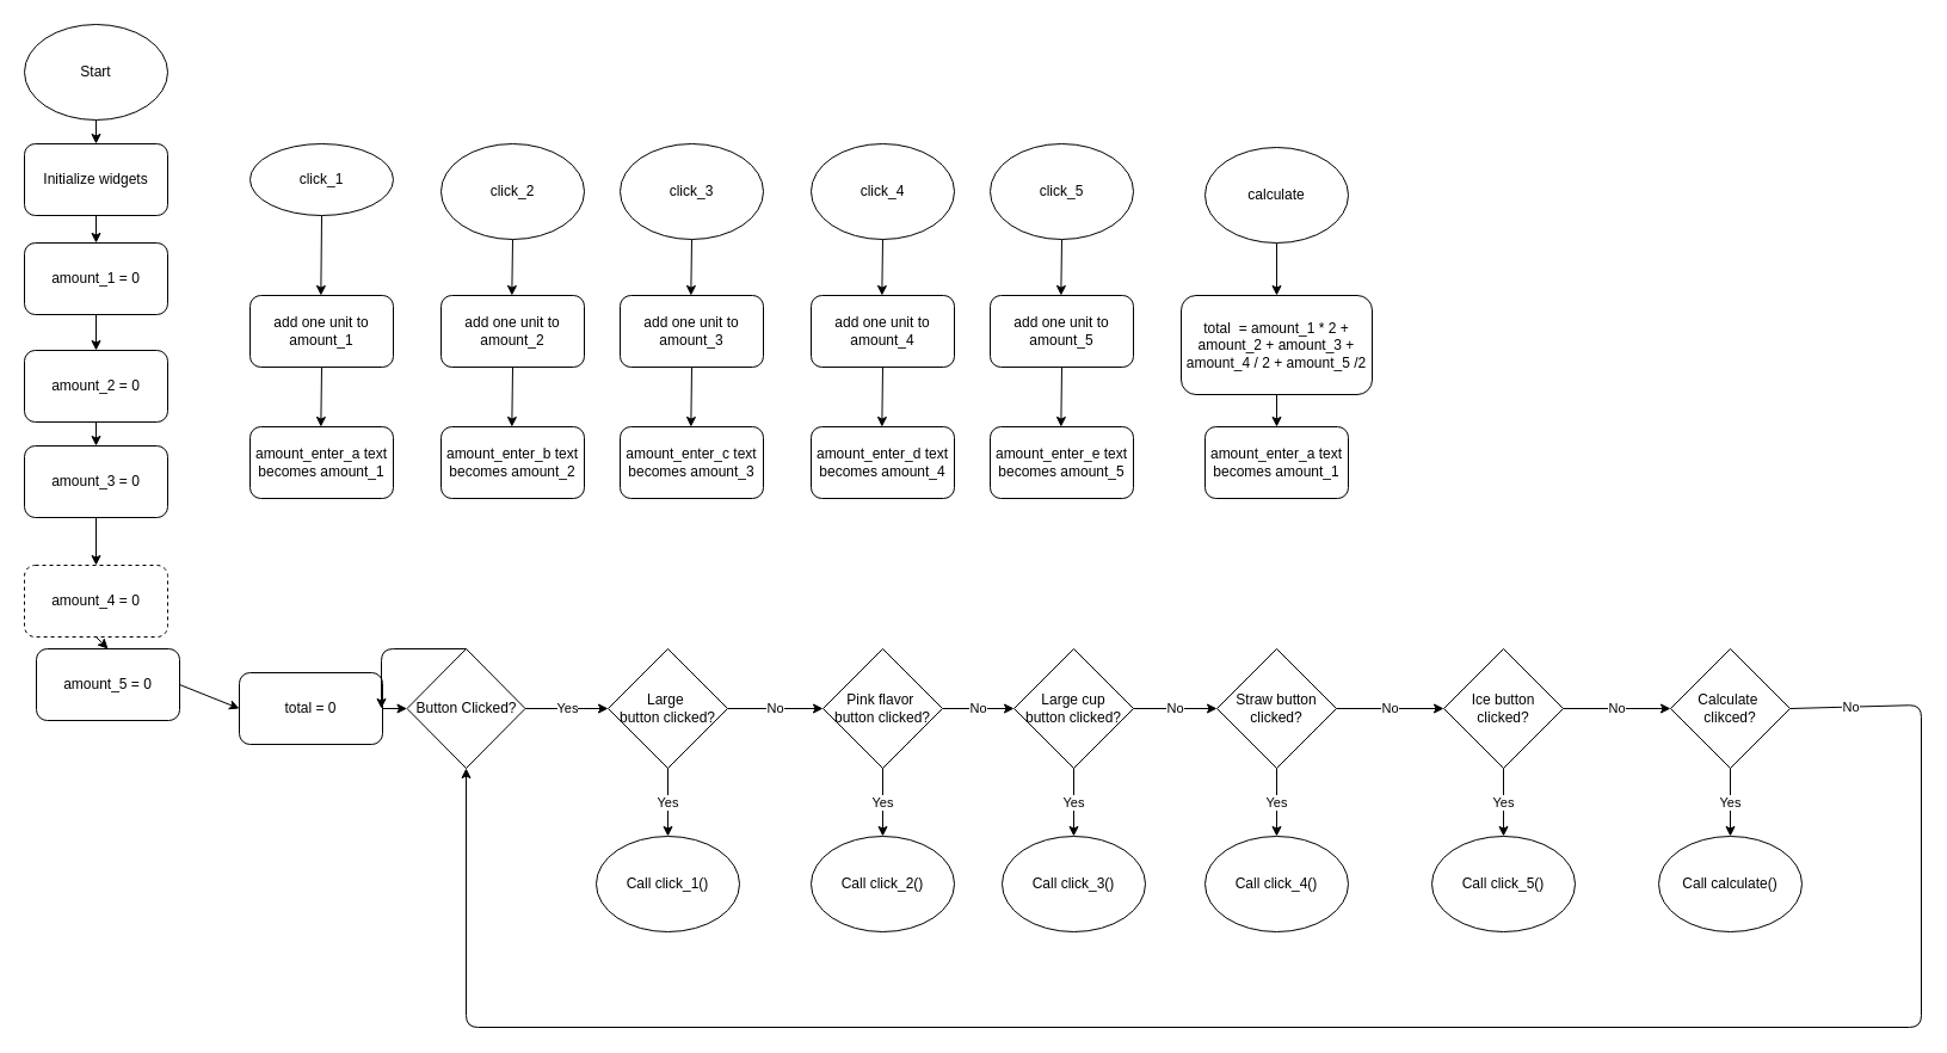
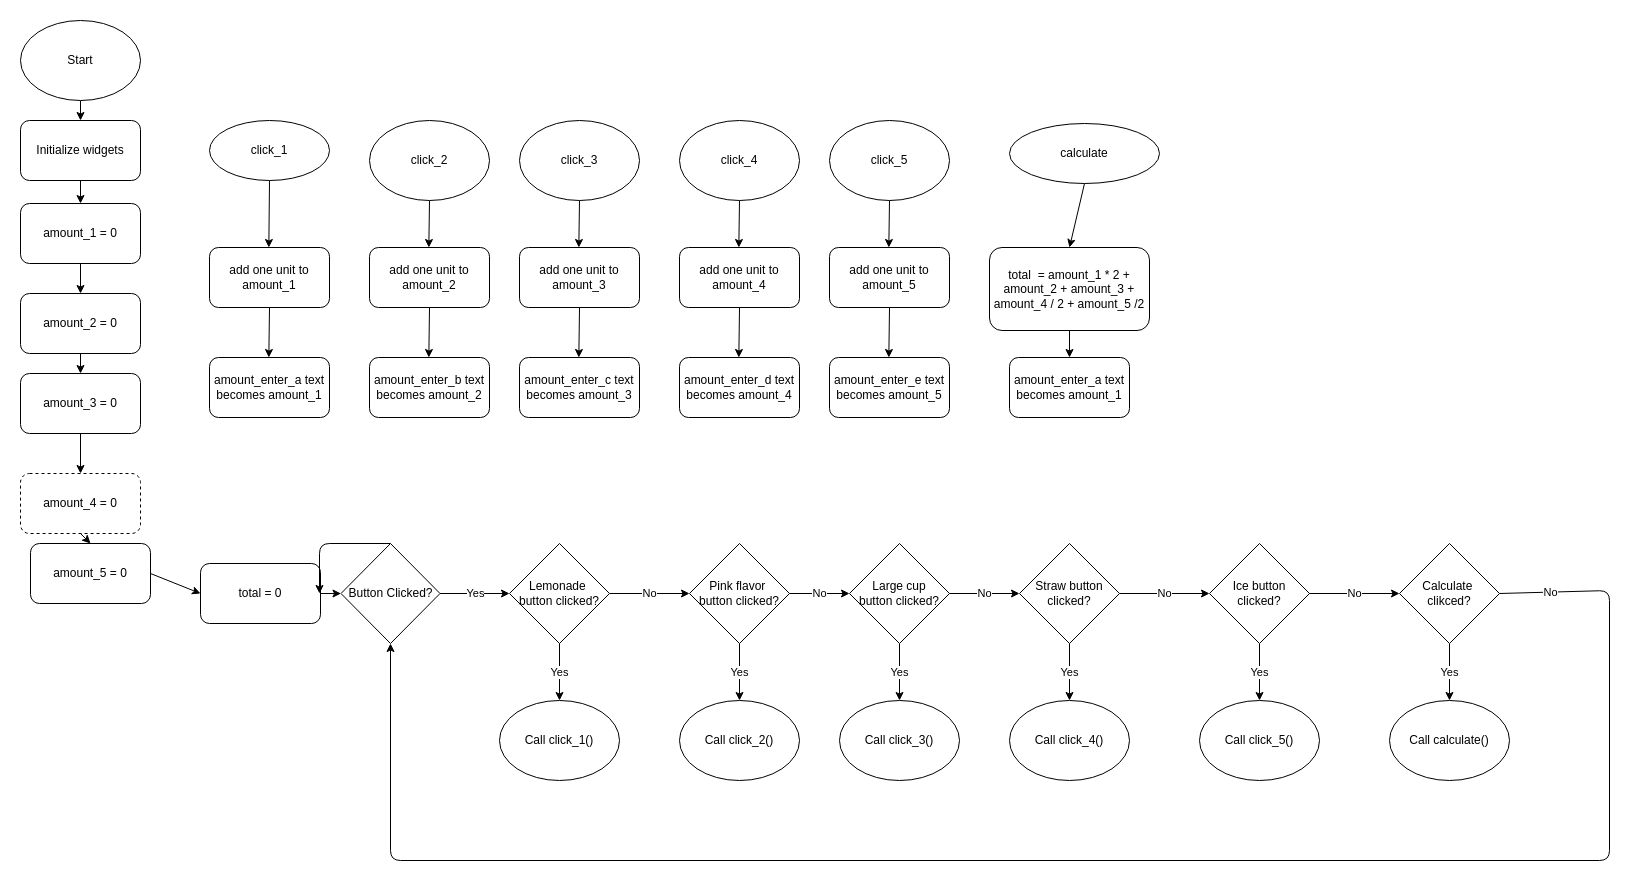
- <mxCell id="70" value="calculate" style="ellipse;whiteSpace=wrap;html=1;" parent="1" vertex="1"><mxGeometry x="1009" y="123" width="120" height="80" as="geometry" /></mxCell>
+ <mxCell id="70" value="calculate" style="ellipse;whiteSpace=wrap;html=1;" parent="1" vertex="1"><mxGeometry x="1009" y="123" width="150" height="60" as="geometry" /></mxCell>
- <mxCell id="22" value="Large&amp;nbsp;&lt;div&gt;button clicked?&lt;/div&gt;" style="rhombus;whiteSpace=wrap;html=1;" parent="1" vertex="1"><mxGeometry x="509" y="543" width="100" height="100" as="geometry" /></mxCell>
+ <mxCell id="22" value="Lemonade&amp;nbsp;&lt;div&gt;button clicked?&lt;/div&gt;" style="rhombus;whiteSpace=wrap;html=1;" parent="1" vertex="1"><mxGeometry x="509" y="543" width="100" height="100" as="geometry" /></mxCell>
